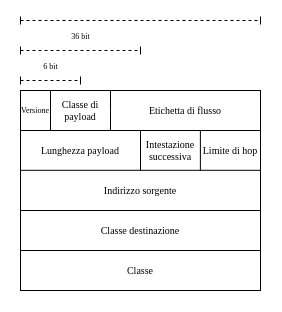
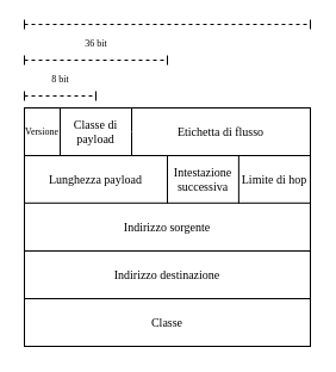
- <mxCell id="11" value="&lt;font style=&quot;font-size: 8px;&quot;&gt;6 bit&lt;/font&gt;" style="text;html=1;align=center;verticalAlign=middle;resizable=0;points=[];autosize=1;strokeColor=none;fillColor=none;fontSize=10;fontFamily=Times New Roman;" parent="1" vertex="1"><mxGeometry x="30" y="50" width="40" height="30" as="geometry" /></mxCell>
+ <mxCell id="11" value="&lt;font style=&quot;font-size: 8px;&quot;&gt;8 bit&lt;/font&gt;" style="text;html=1;align=center;verticalAlign=middle;resizable=0;points=[];autosize=1;strokeColor=none;fillColor=none;fontSize=10;fontFamily=Times New Roman;" parent="1" vertex="1"><mxGeometry x="30" y="50" width="40" height="30" as="geometry" /></mxCell>
- <mxCell id="24" value="Classe destinazione" style="text;html=1;strokeColor=none;fillColor=none;align=center;verticalAlign=middle;whiteSpace=wrap;rounded=0;fontFamily=Times New Roman;fontSize=10;" vertex="1" parent="1"><mxGeometry x="20" y="210" width="240" height="40" as="geometry" /></mxCell>
+ <mxCell id="24" value="Indirizzo destinazione" style="text;html=1;strokeColor=none;fillColor=none;align=center;verticalAlign=middle;whiteSpace=wrap;rounded=0;fontFamily=Times New Roman;fontSize=10;" vertex="1" parent="1"><mxGeometry x="20" y="210" width="240" height="40" as="geometry" /></mxCell>
